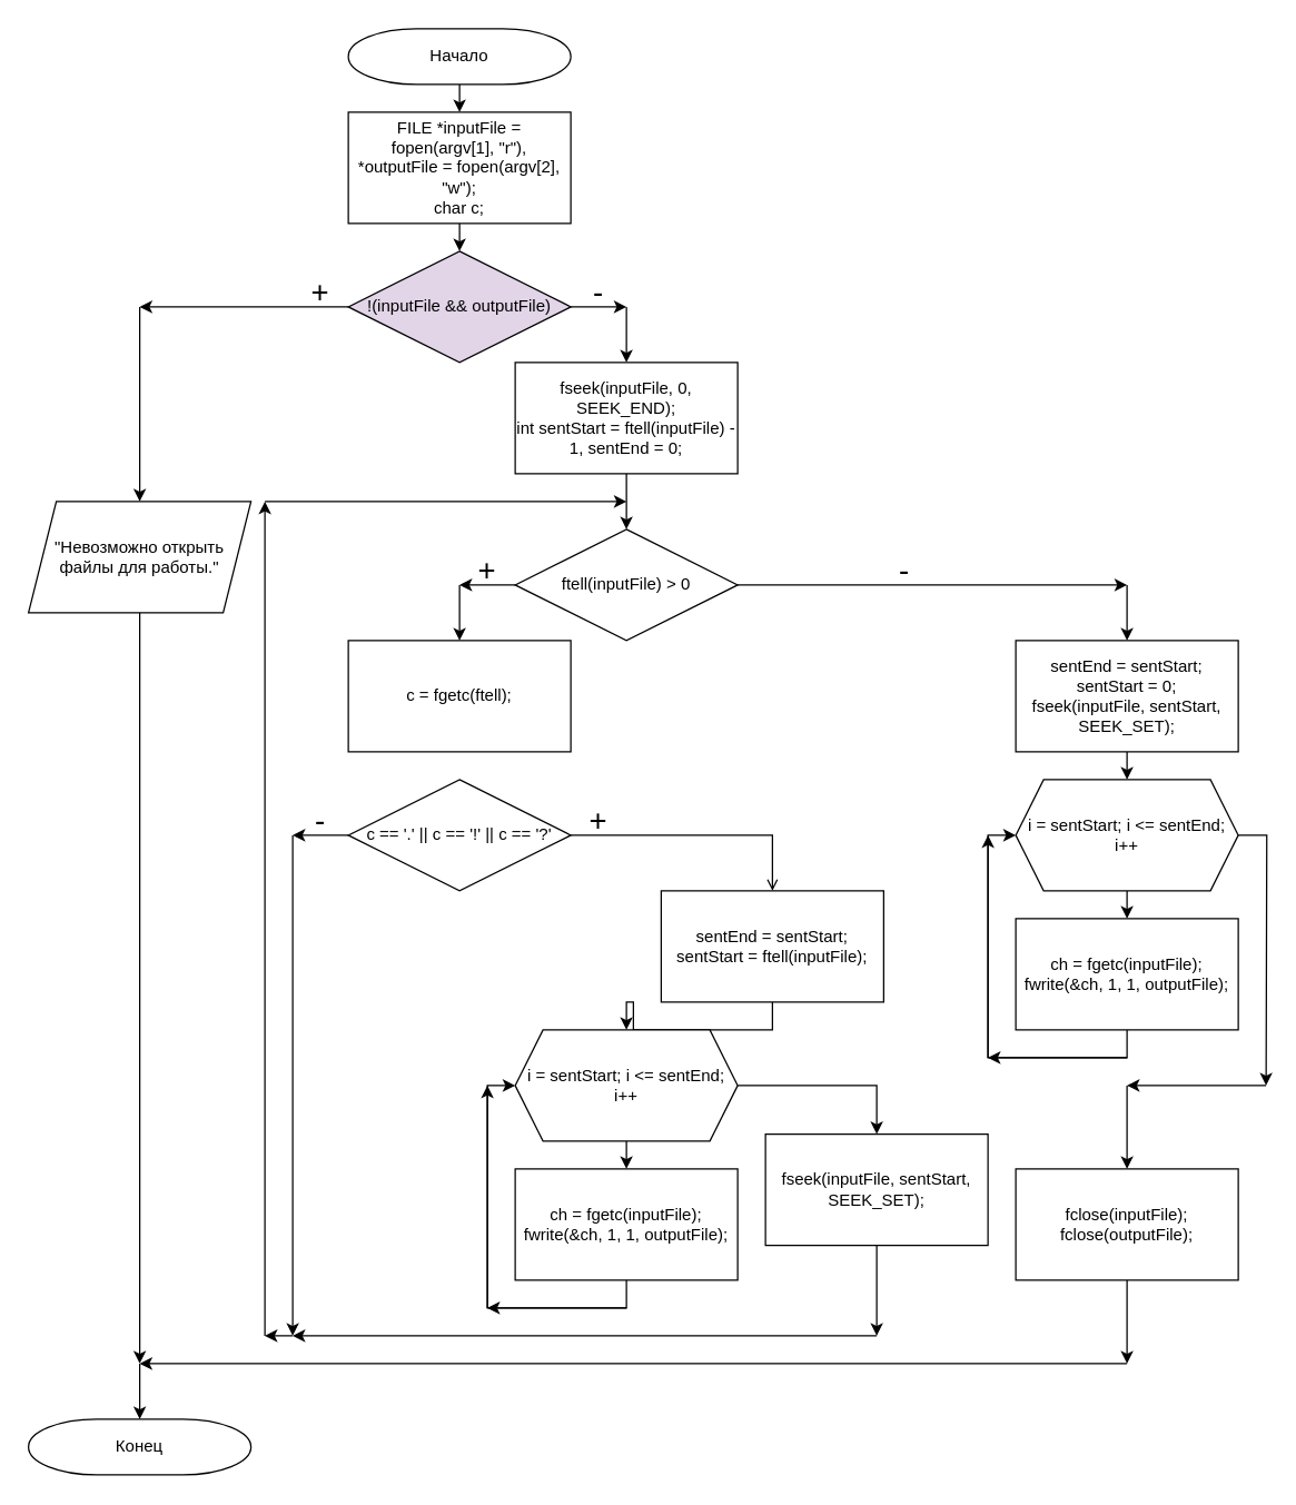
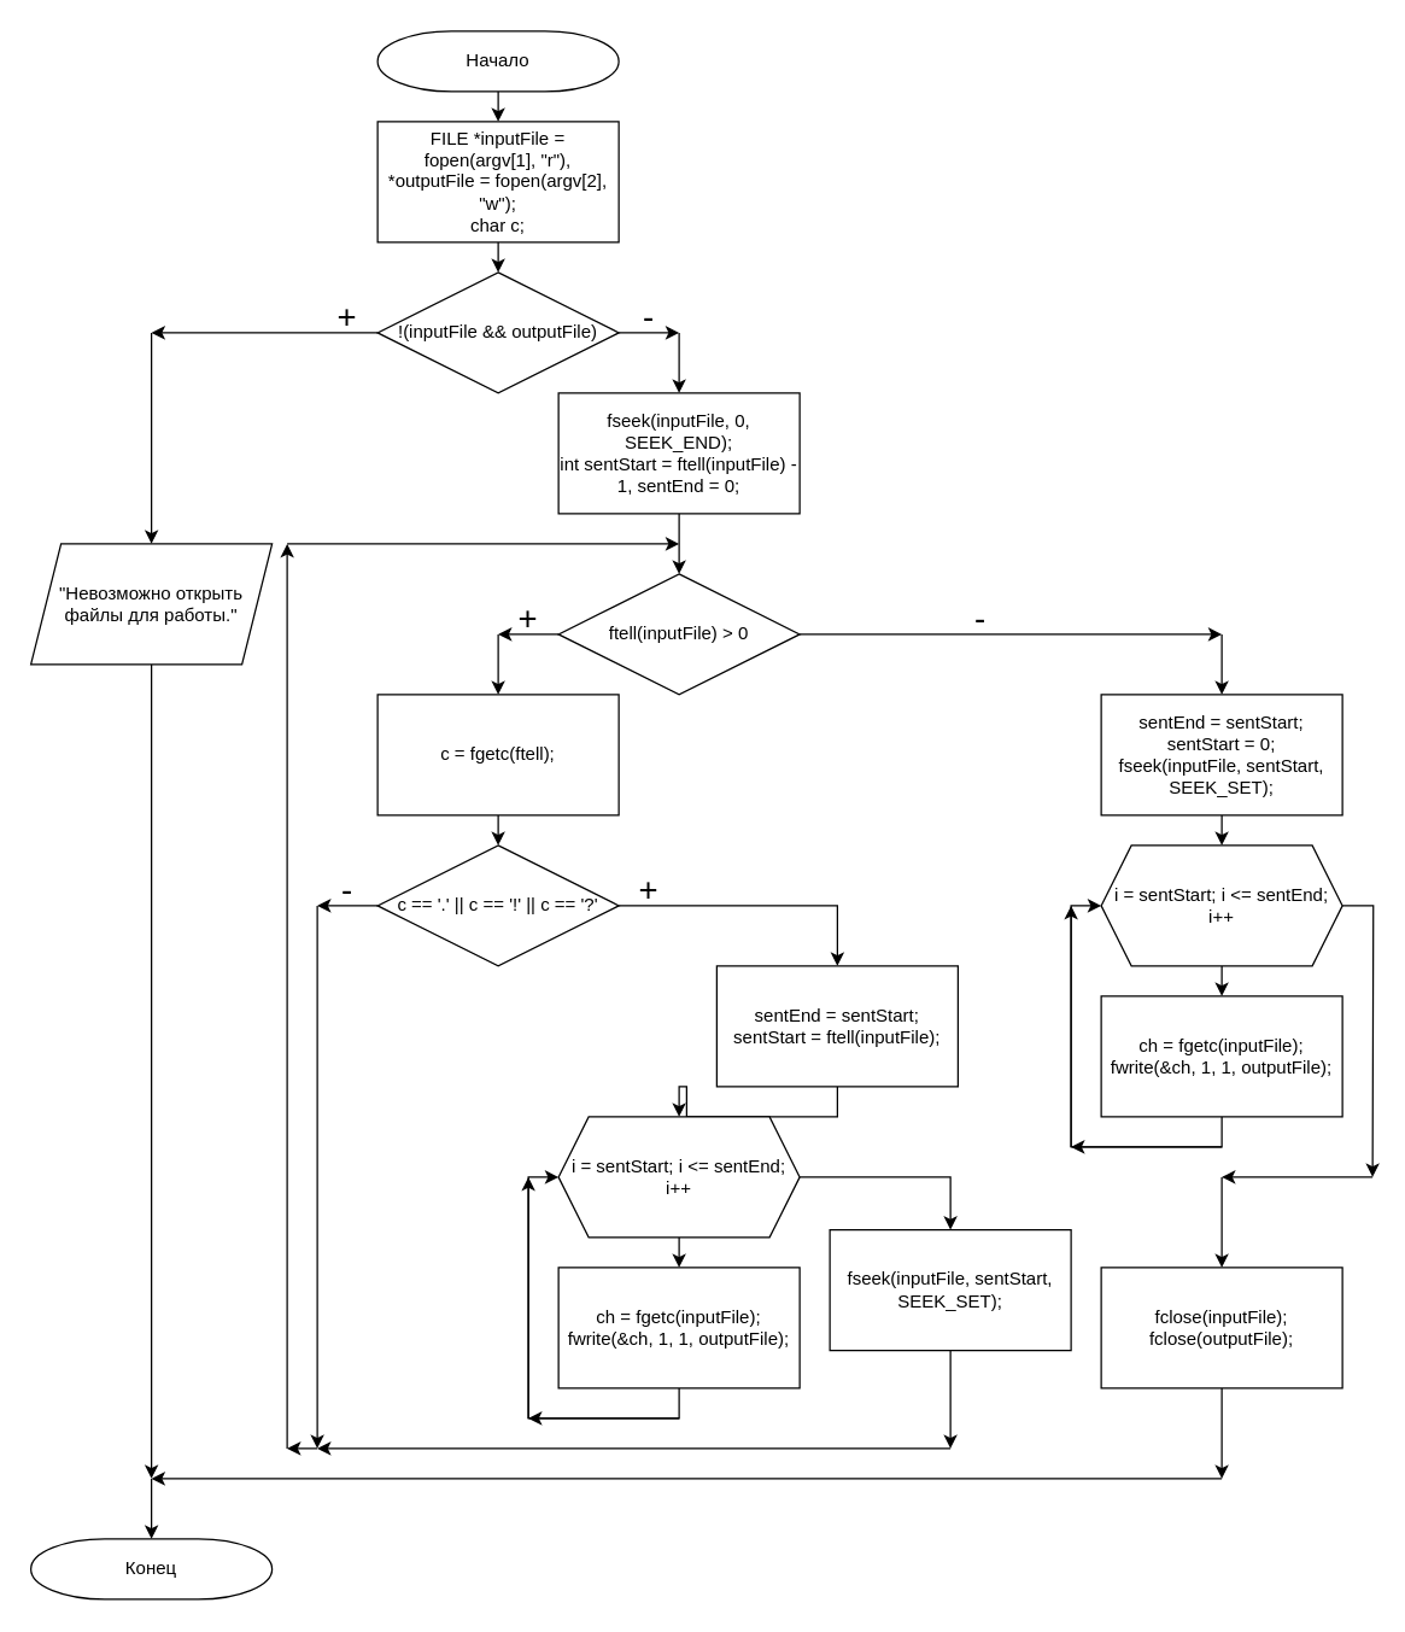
- <mxCell id="6" value="!(inputFile &amp;amp;&amp;amp; outputFile)" style="rhombus;whiteSpace=wrap;html=1;strokeWidth=1;fillColor=#e1d5e7;" parent="1" vertex="1"><mxGeometry x="250" y="180" width="160" height="80" as="geometry" /></mxCell>
+ <mxCell id="6" value="!(inputFile &amp;amp;&amp;amp; outputFile)" style="rhombus;whiteSpace=wrap;html=1;strokeWidth=1;" parent="1" vertex="1"><mxGeometry x="250" y="180" width="160" height="80" as="geometry" /></mxCell>
+ <mxCell id="19" style="edgeStyle=orthogonalEdgeStyle;rounded=0;orthogonalLoop=1;jettySize=auto;html=1;exitX=0.5;exitY=1;exitDx=0;exitDy=0;entryX=0.5;entryY=0;entryDx=0;entryDy=0;" parent="1" source="20" target="22" edge="1"><mxGeometry relative="1" as="geometry" /></mxCell>
- <mxCell id="21" style="edgeStyle=orthogonalEdgeStyle;rounded=0;orthogonalLoop=1;jettySize=auto;html=1;exitX=1;exitY=0.5;exitDx=0;exitDy=0;entryX=0.5;entryY=0;entryDx=0;entryDy=0;endArrow=open;" edge="1" parent="1" source="22" target="24"><mxGeometry relative="1" as="geometry" /></mxCell>
+ <mxCell id="21" style="edgeStyle=orthogonalEdgeStyle;rounded=0;orthogonalLoop=1;jettySize=auto;html=1;exitX=1;exitY=0.5;exitDx=0;exitDy=0;entryX=0.5;entryY=0;entryDx=0;entryDy=0;" edge="1" parent="1" source="22" target="24"><mxGeometry relative="1" as="geometry" /></mxCell>
